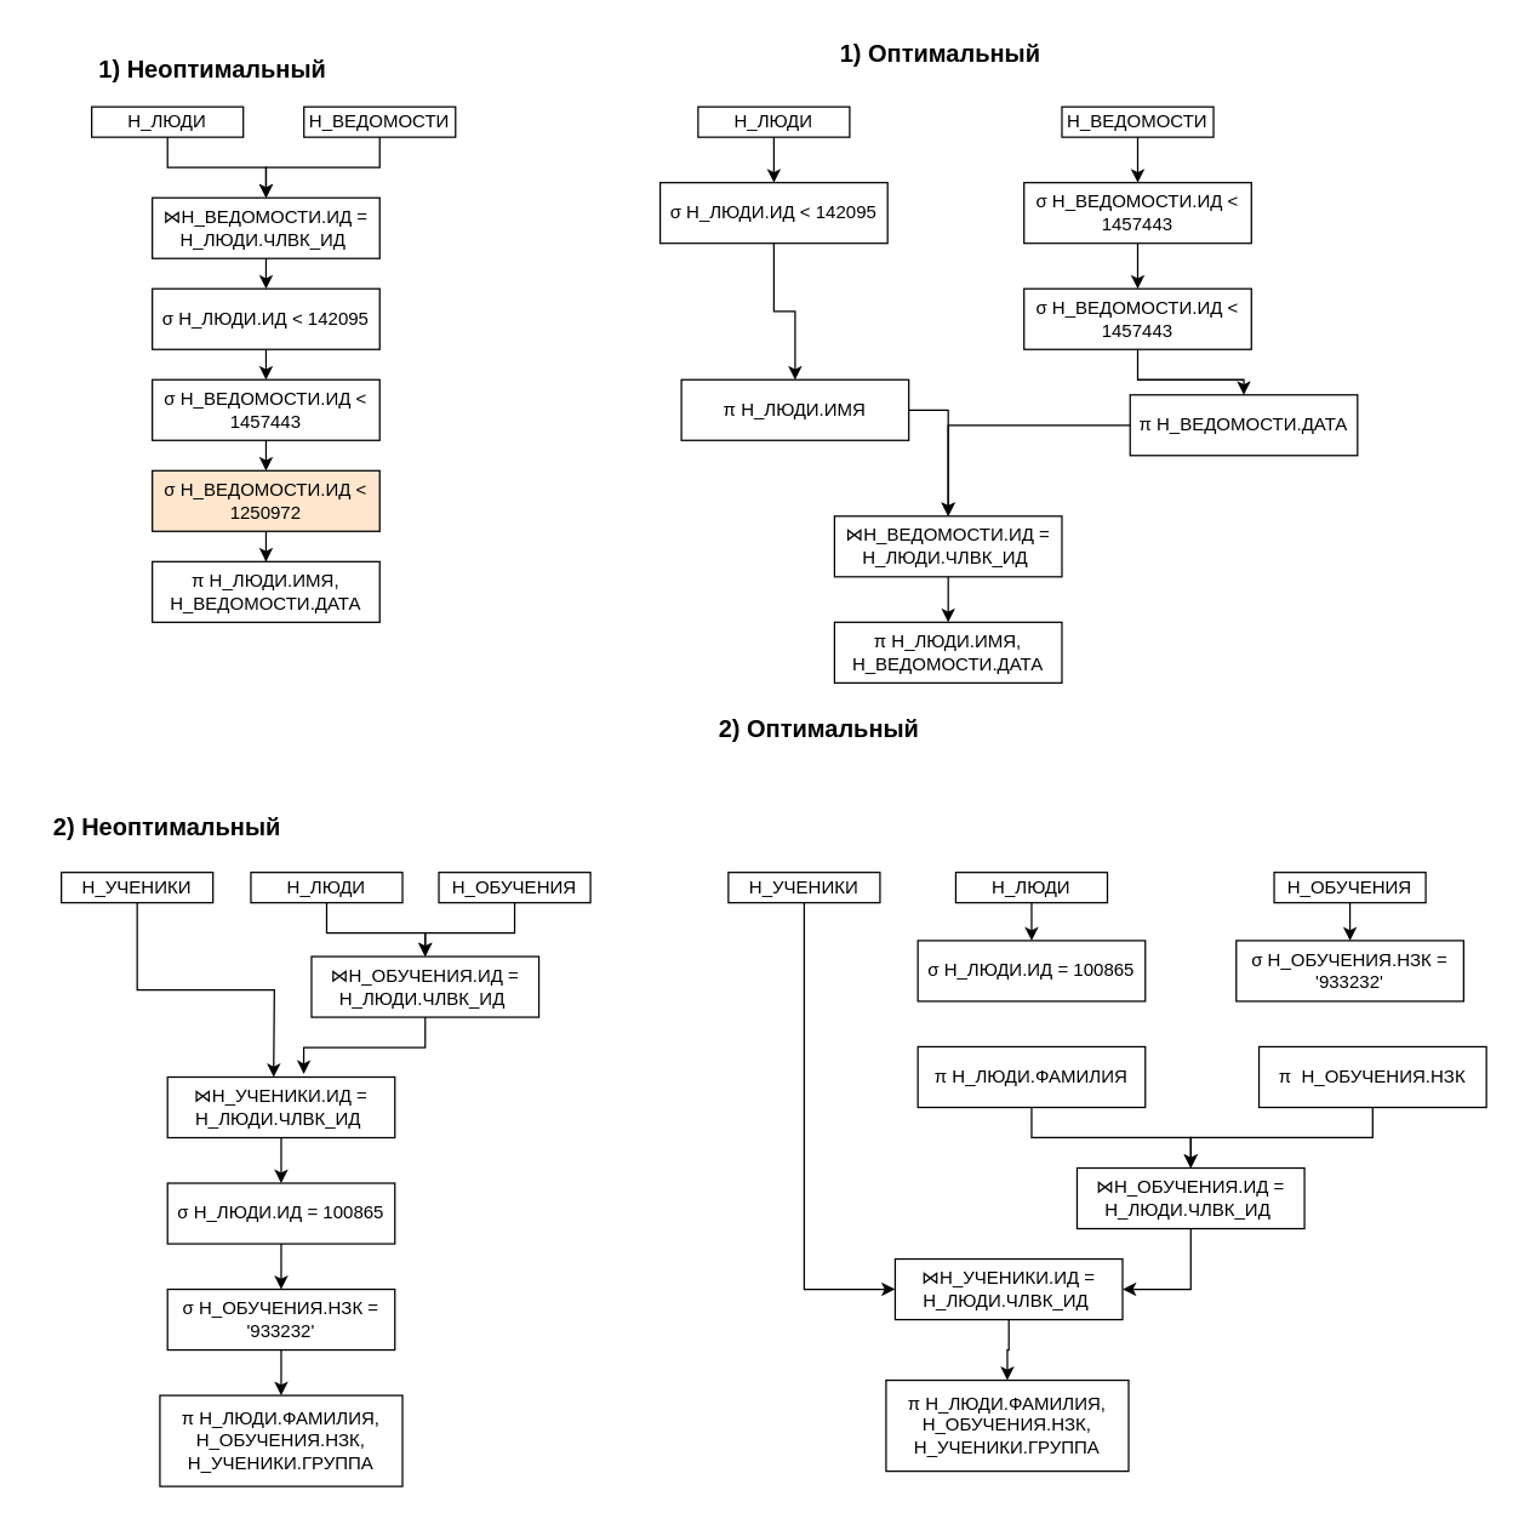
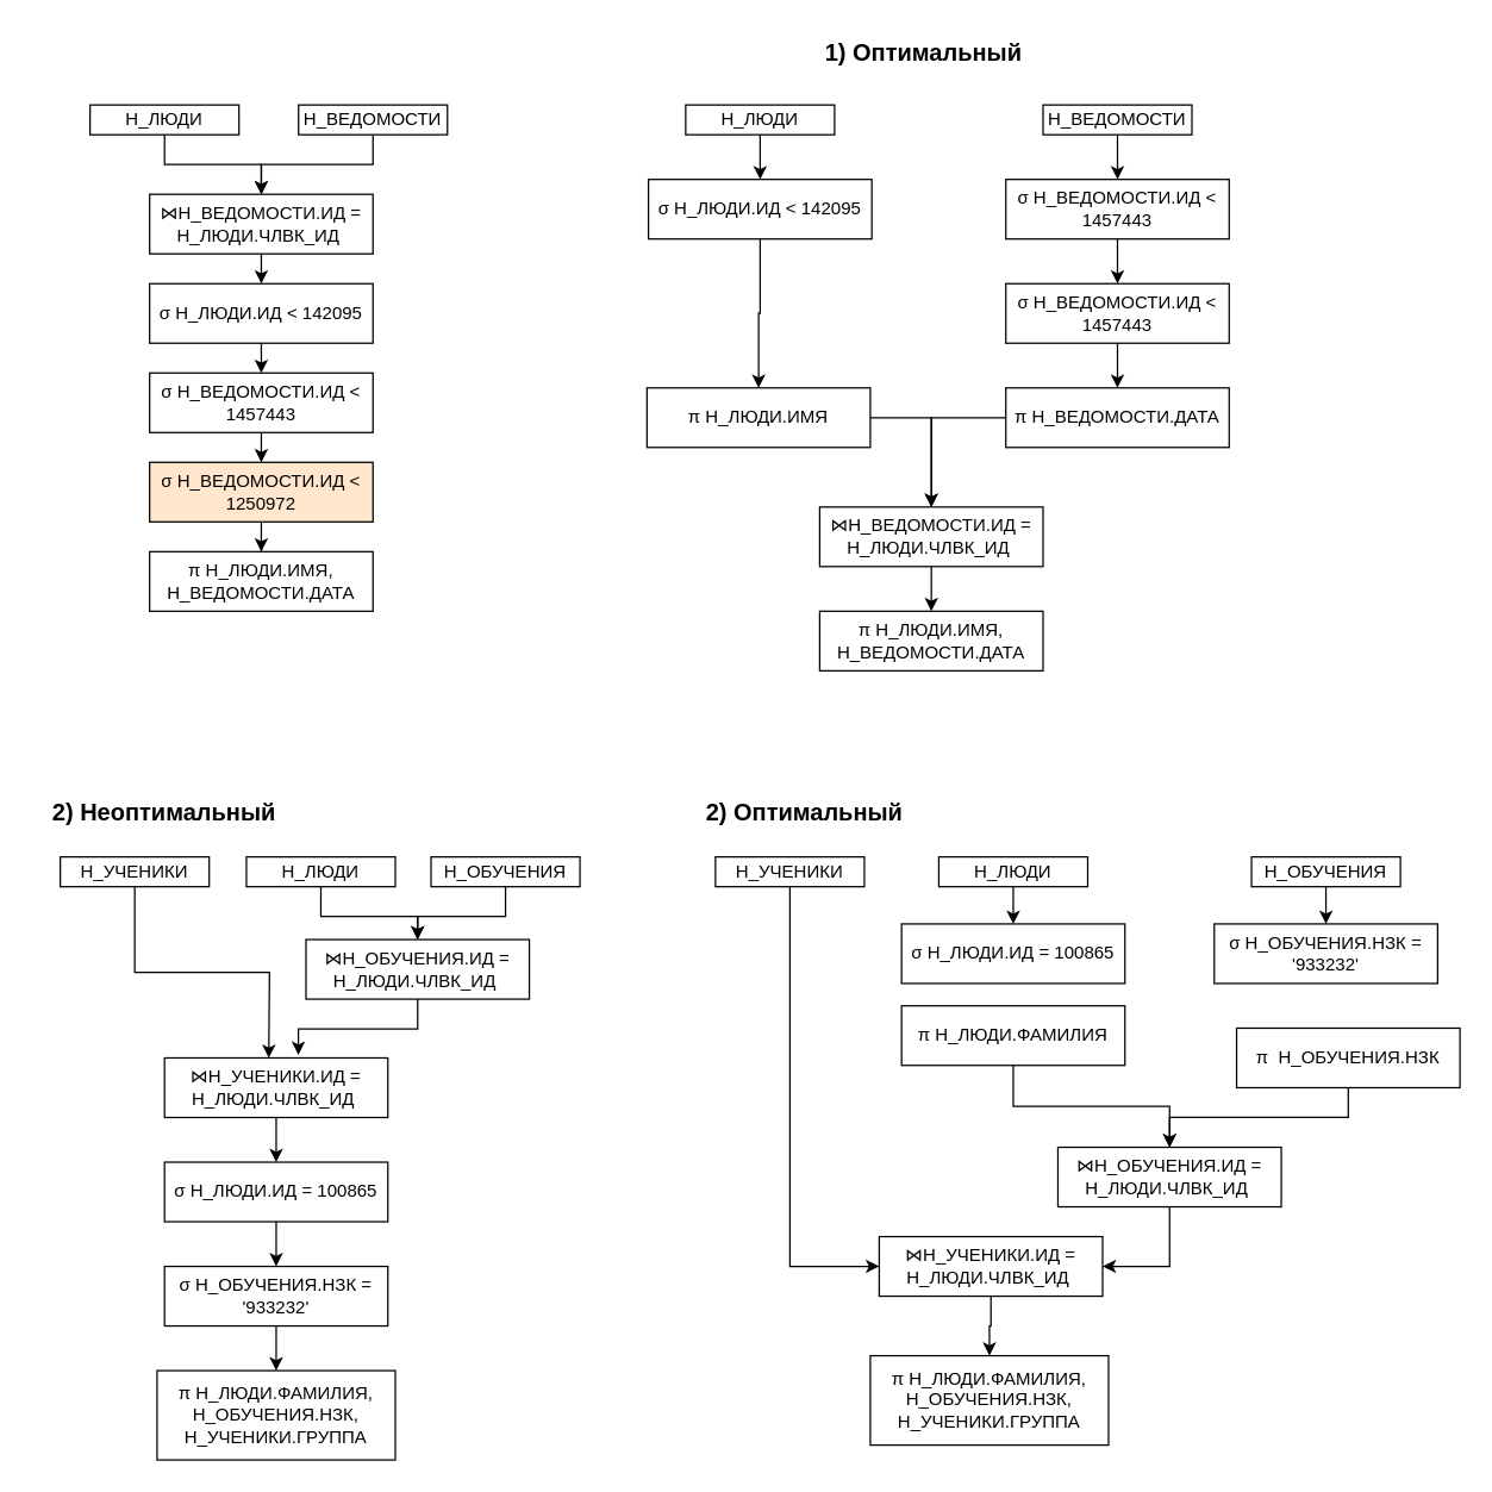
- <mxCell id="15" value="&lt;b&gt;&lt;font style=&quot;font-size: 16px;&quot;&gt;1) Неоптимальный&lt;/font&gt;&lt;/b&gt;" style="text;html=1;align=center;verticalAlign=middle;whiteSpace=wrap;rounded=0;" vertex="1" parent="1"><mxGeometry x="40" y="30" width="200" height="30" as="geometry" /></mxCell>
- <mxCell id="28" value="π&amp;nbsp;Н_ЛЮДИ.ИМЯ" style="rounded=0;whiteSpace=wrap;html=1;" vertex="1" parent="1"><mxGeometry x="449" y="250" width="150" height="40" as="geometry" /></mxCell>
+ <mxCell id="28" value="π&amp;nbsp;Н_ЛЮДИ.ИМЯ" style="rounded=0;whiteSpace=wrap;html=1;" vertex="1" parent="1"><mxGeometry x="434" y="260" width="150" height="40" as="geometry" /></mxCell>
- <mxCell id="30" value="π Н_ВЕДОМОСТИ.ДАТА" style="rounded=0;whiteSpace=wrap;html=1;" vertex="1" parent="1"><mxGeometry x="745" y="260" width="150" height="40" as="geometry" /></mxCell>
+ <mxCell id="30" value="π Н_ВЕДОМОСТИ.ДАТА" style="rounded=0;whiteSpace=wrap;html=1;" vertex="1" parent="1"><mxGeometry x="675" y="260" width="150" height="40" as="geometry" /></mxCell>
- <mxCell id="50" value="&lt;b&gt;&lt;font style=&quot;font-size: 16px;&quot;&gt;2&lt;/font&gt;&lt;/b&gt;&lt;b style=&quot;background-color: initial;&quot;&gt;&lt;font style=&quot;font-size: 16px;&quot;&gt;) Оптимальный&lt;/font&gt;&lt;/b&gt;" style="text;html=1;align=center;verticalAlign=middle;whiteSpace=wrap;rounded=0;" vertex="1" parent="1"><mxGeometry x="450" y="465" width="180" height="30" as="geometry" /></mxCell>
+ <mxCell id="50" value="&lt;b&gt;&lt;font style=&quot;font-size: 16px;&quot;&gt;2&lt;/font&gt;&lt;/b&gt;&lt;b style=&quot;background-color: initial;&quot;&gt;&lt;font style=&quot;font-size: 16px;&quot;&gt;) Оптимальный&lt;/font&gt;&lt;/b&gt;" style="text;html=1;align=center;verticalAlign=middle;whiteSpace=wrap;rounded=0;" vertex="1" parent="1"><mxGeometry x="450" y="530" width="180" height="30" as="geometry" /></mxCell>
- <mxCell id="65" value="π&amp;nbsp;Н_ЛЮДИ.ФАМИЛИЯ" style="rounded=0;whiteSpace=wrap;html=1;" vertex="1" parent="1"><mxGeometry x="605" y="690" width="150" height="40" as="geometry" /></mxCell>
+ <mxCell id="65" value="π&amp;nbsp;Н_ЛЮДИ.ФАМИЛИЯ" style="rounded=0;whiteSpace=wrap;html=1;" vertex="1" parent="1"><mxGeometry x="605" y="675" width="150" height="40" as="geometry" /></mxCell>
